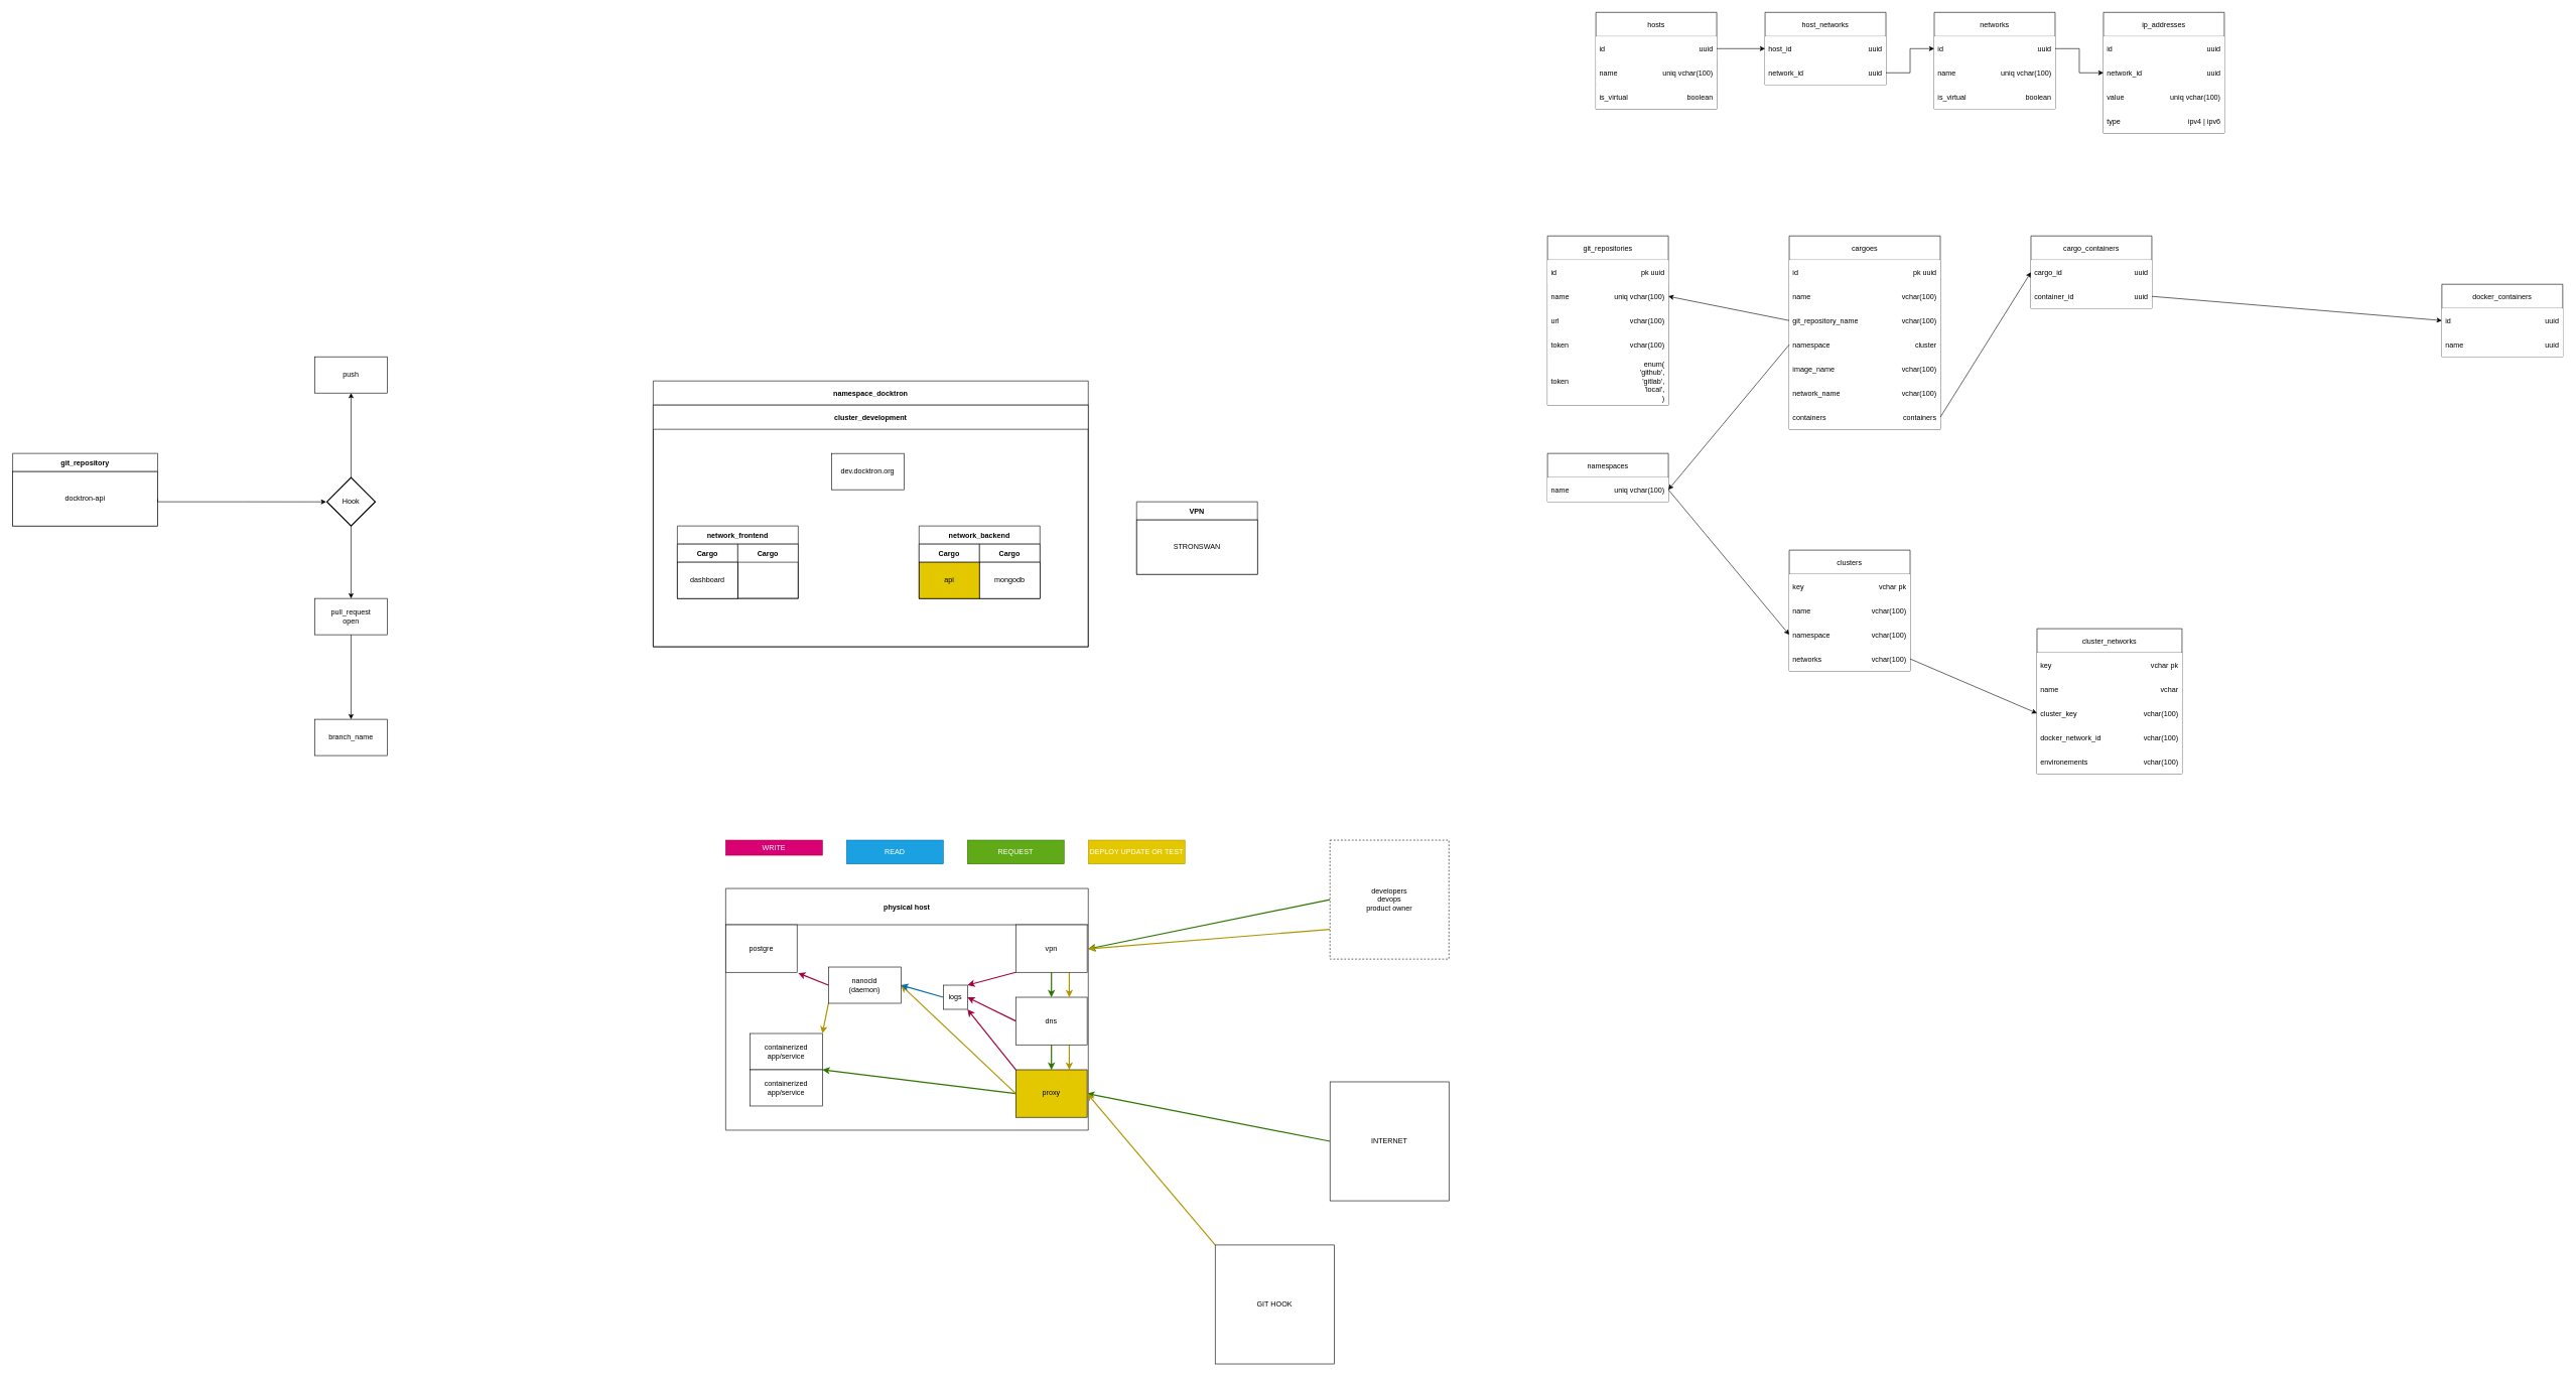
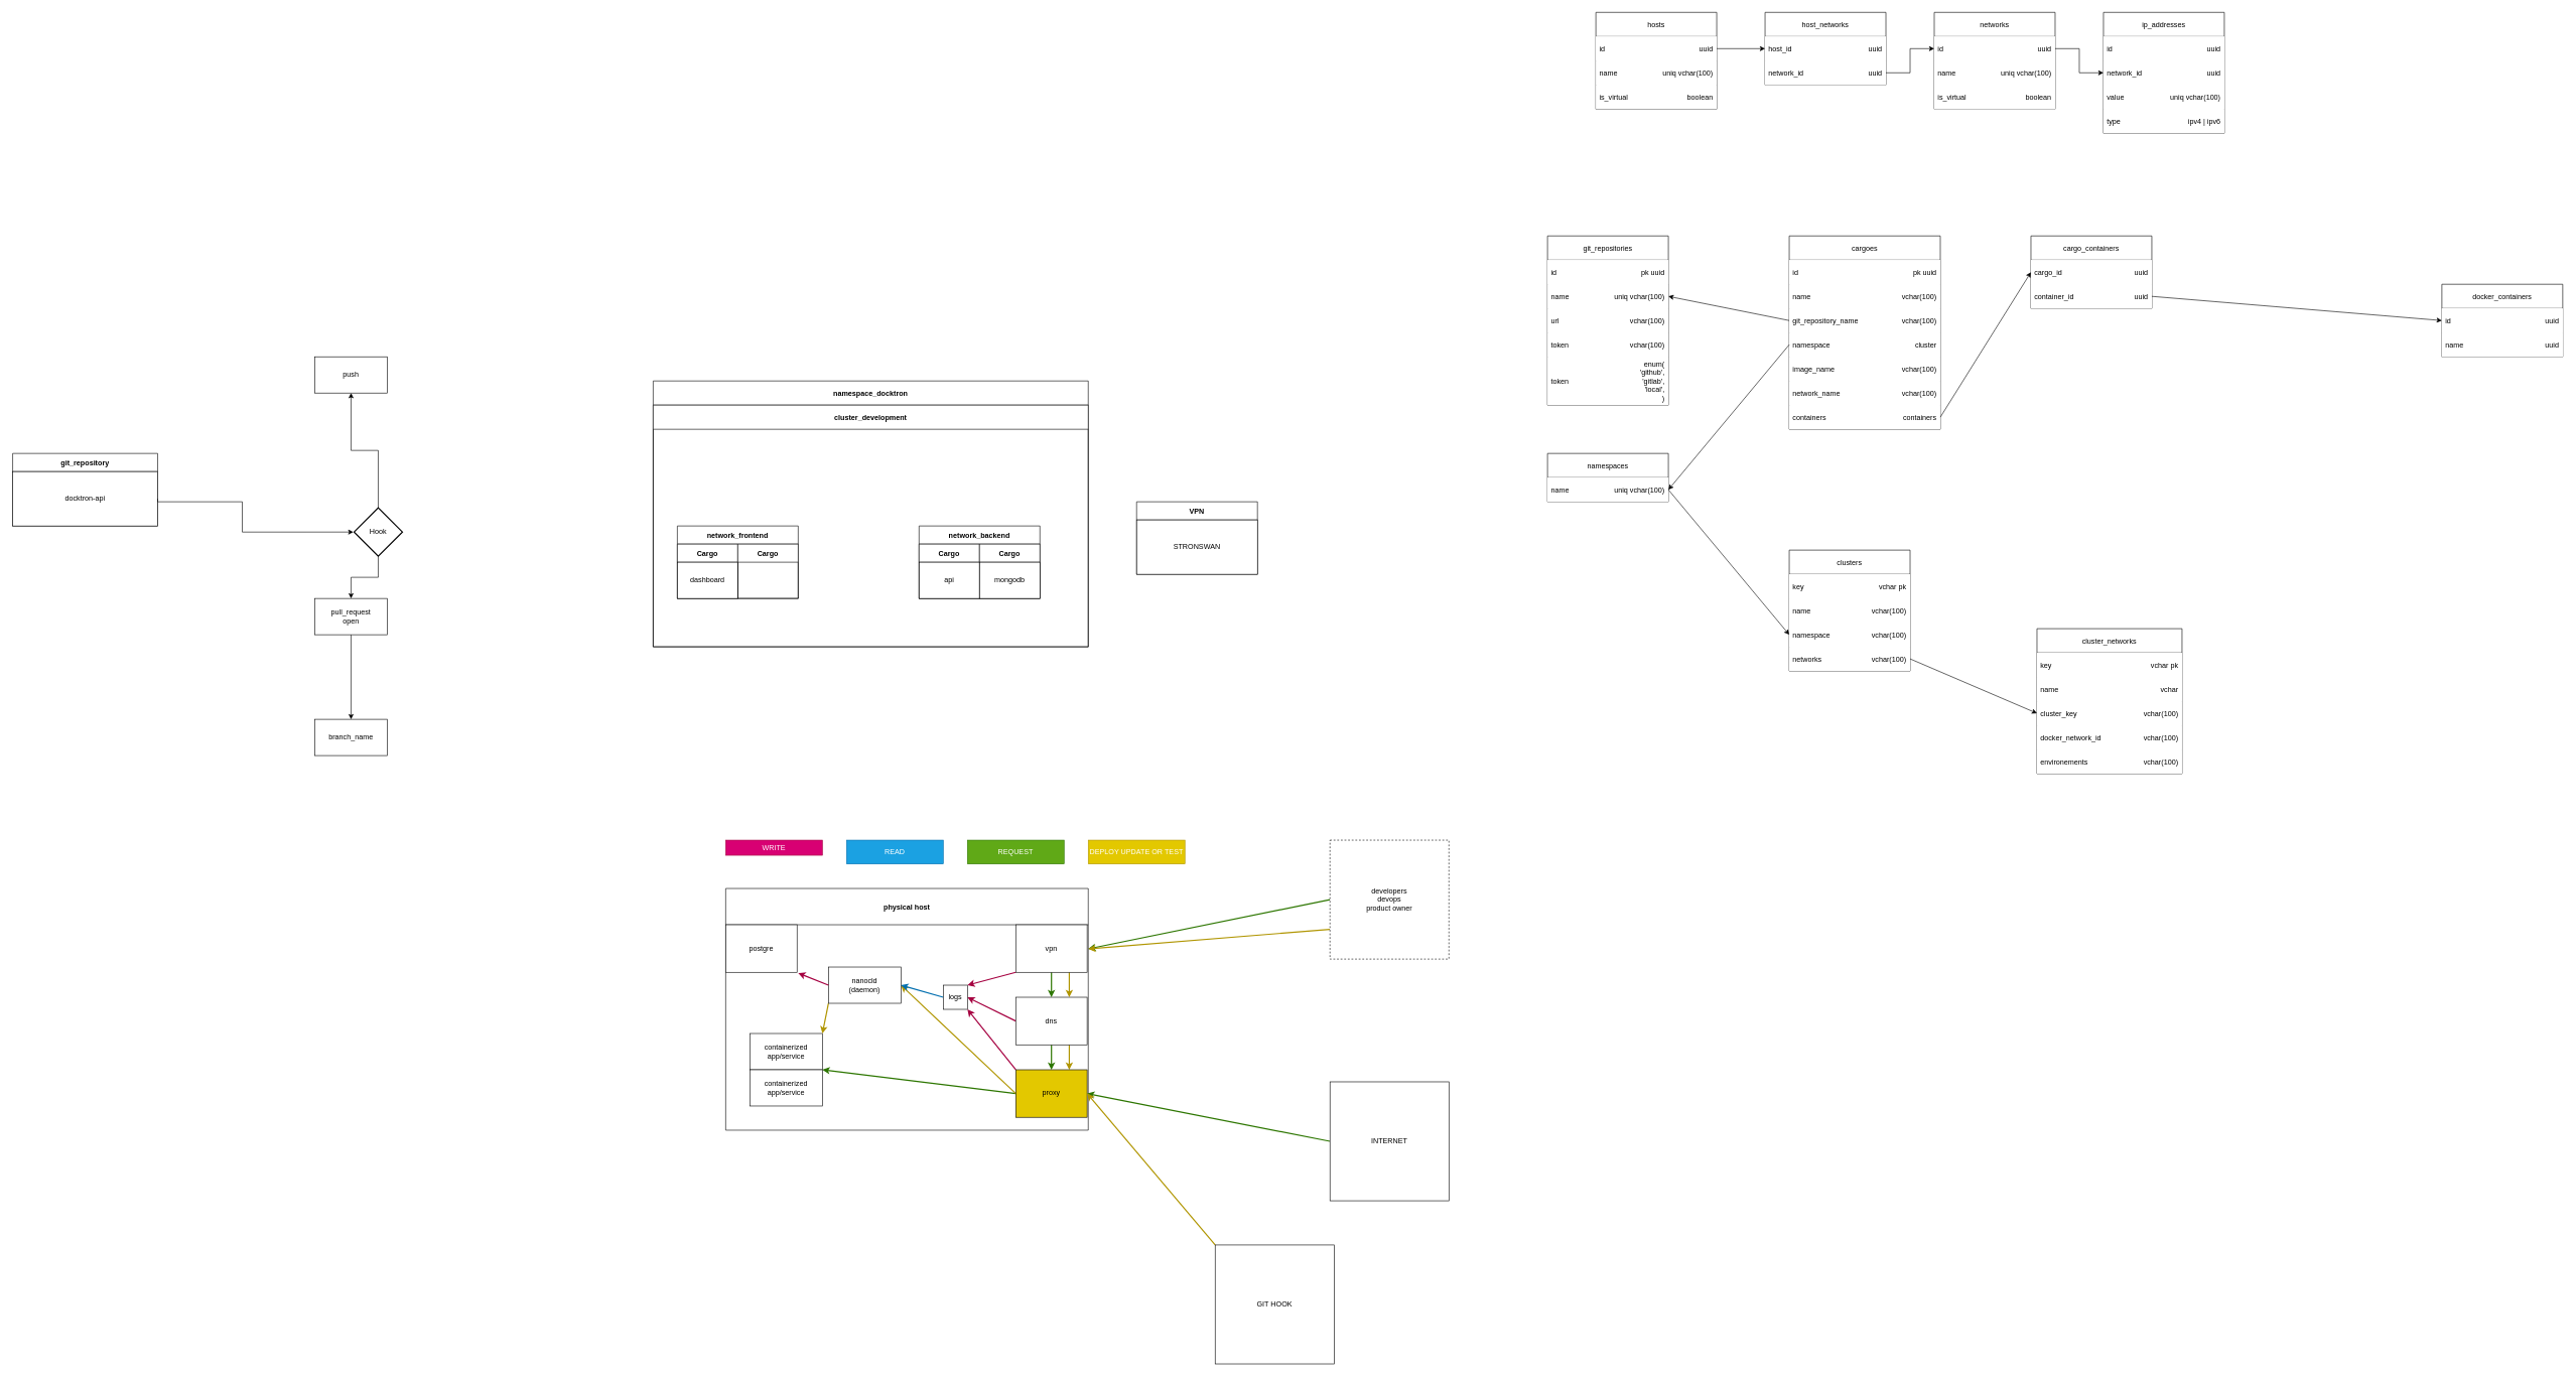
- <mxCell id="107" value="dev.docktron.org" style="whiteSpace=wrap;html=1;sketch=0;" parent="97" vertex="1"><mxGeometry x="295" y="80" width="120" height="60" as="geometry" /></mxCell>
- <mxCell id="112" value="Hook" style="strokeWidth=2;html=1;shape=mxgraph.flowchart.decision;whiteSpace=wrap;sketch=0;" parent="1" vertex="1"><mxGeometry x="540" y="790" width="80" height="80" as="geometry" /></mxCell>
+ <mxCell id="112" value="Hook" style="strokeWidth=2;html=1;shape=mxgraph.flowchart.decision;whiteSpace=wrap;sketch=0;" parent="1" vertex="1"><mxGeometry x="585" y="840" width="80" height="80" as="geometry" /></mxCell>
- <mxCell id="104" value="api" style="rounded=0;whiteSpace=wrap;html=1;sketch=0;container=0;fillColor=#e3c800;" parent="103" vertex="1"><mxGeometry y="30" width="100" height="60" as="geometry" /></mxCell>
+ <mxCell id="104" value="api" style="rounded=0;whiteSpace=wrap;html=1;sketch=0;container=0;" parent="103" vertex="1"><mxGeometry y="30" width="100" height="60" as="geometry" /></mxCell>
